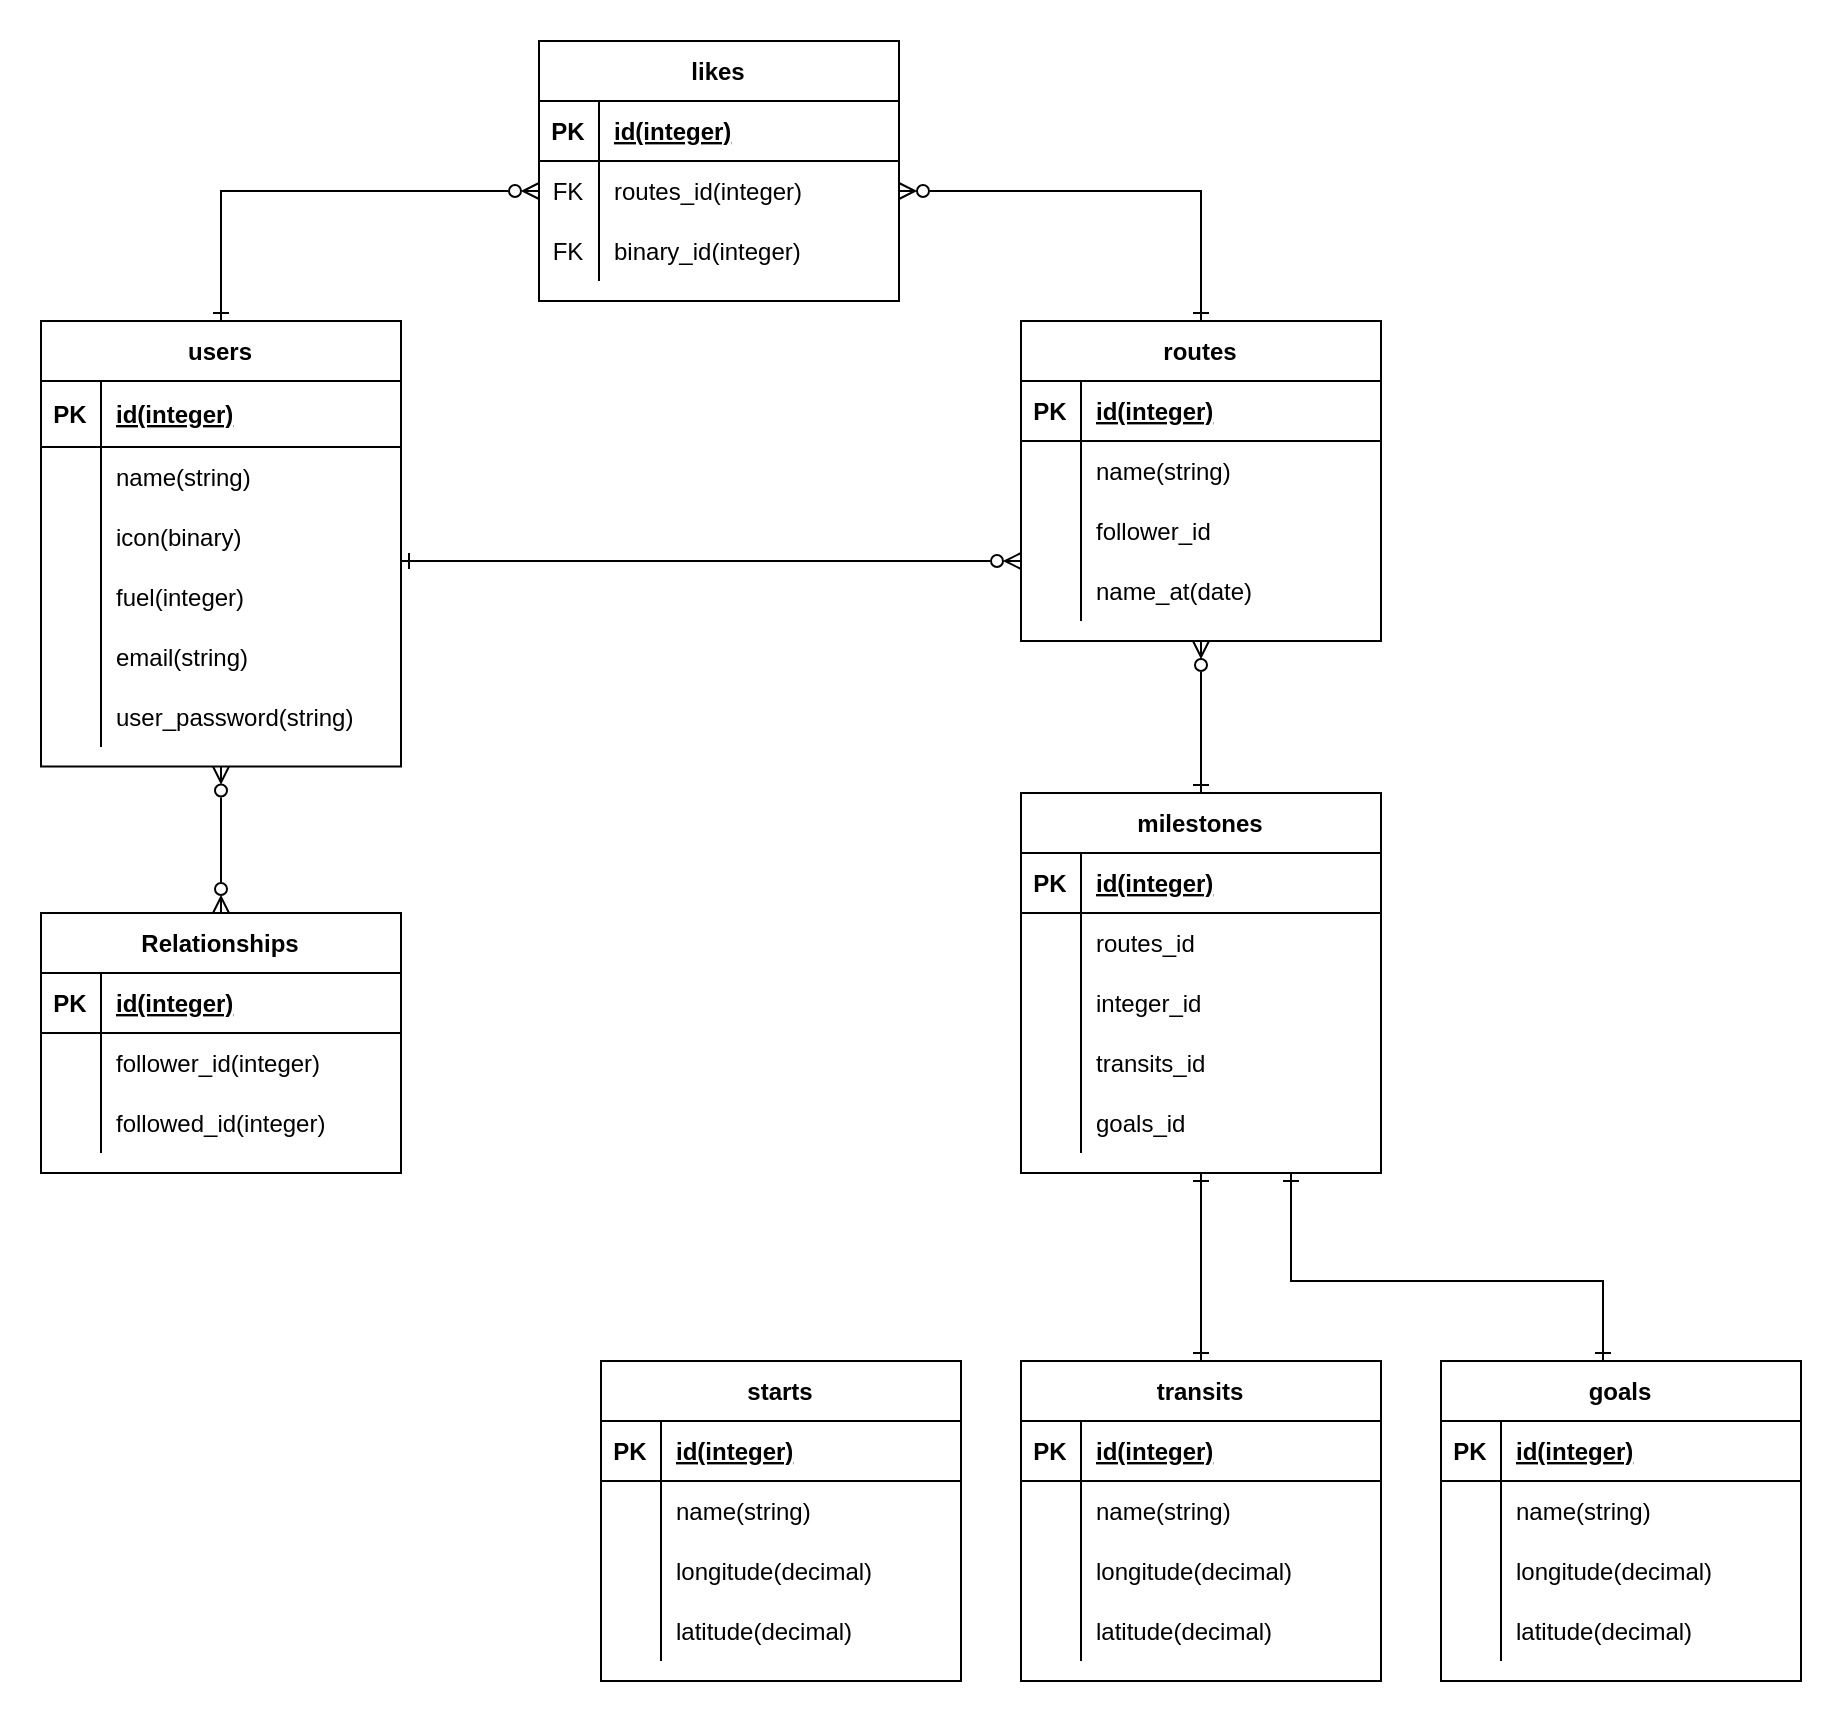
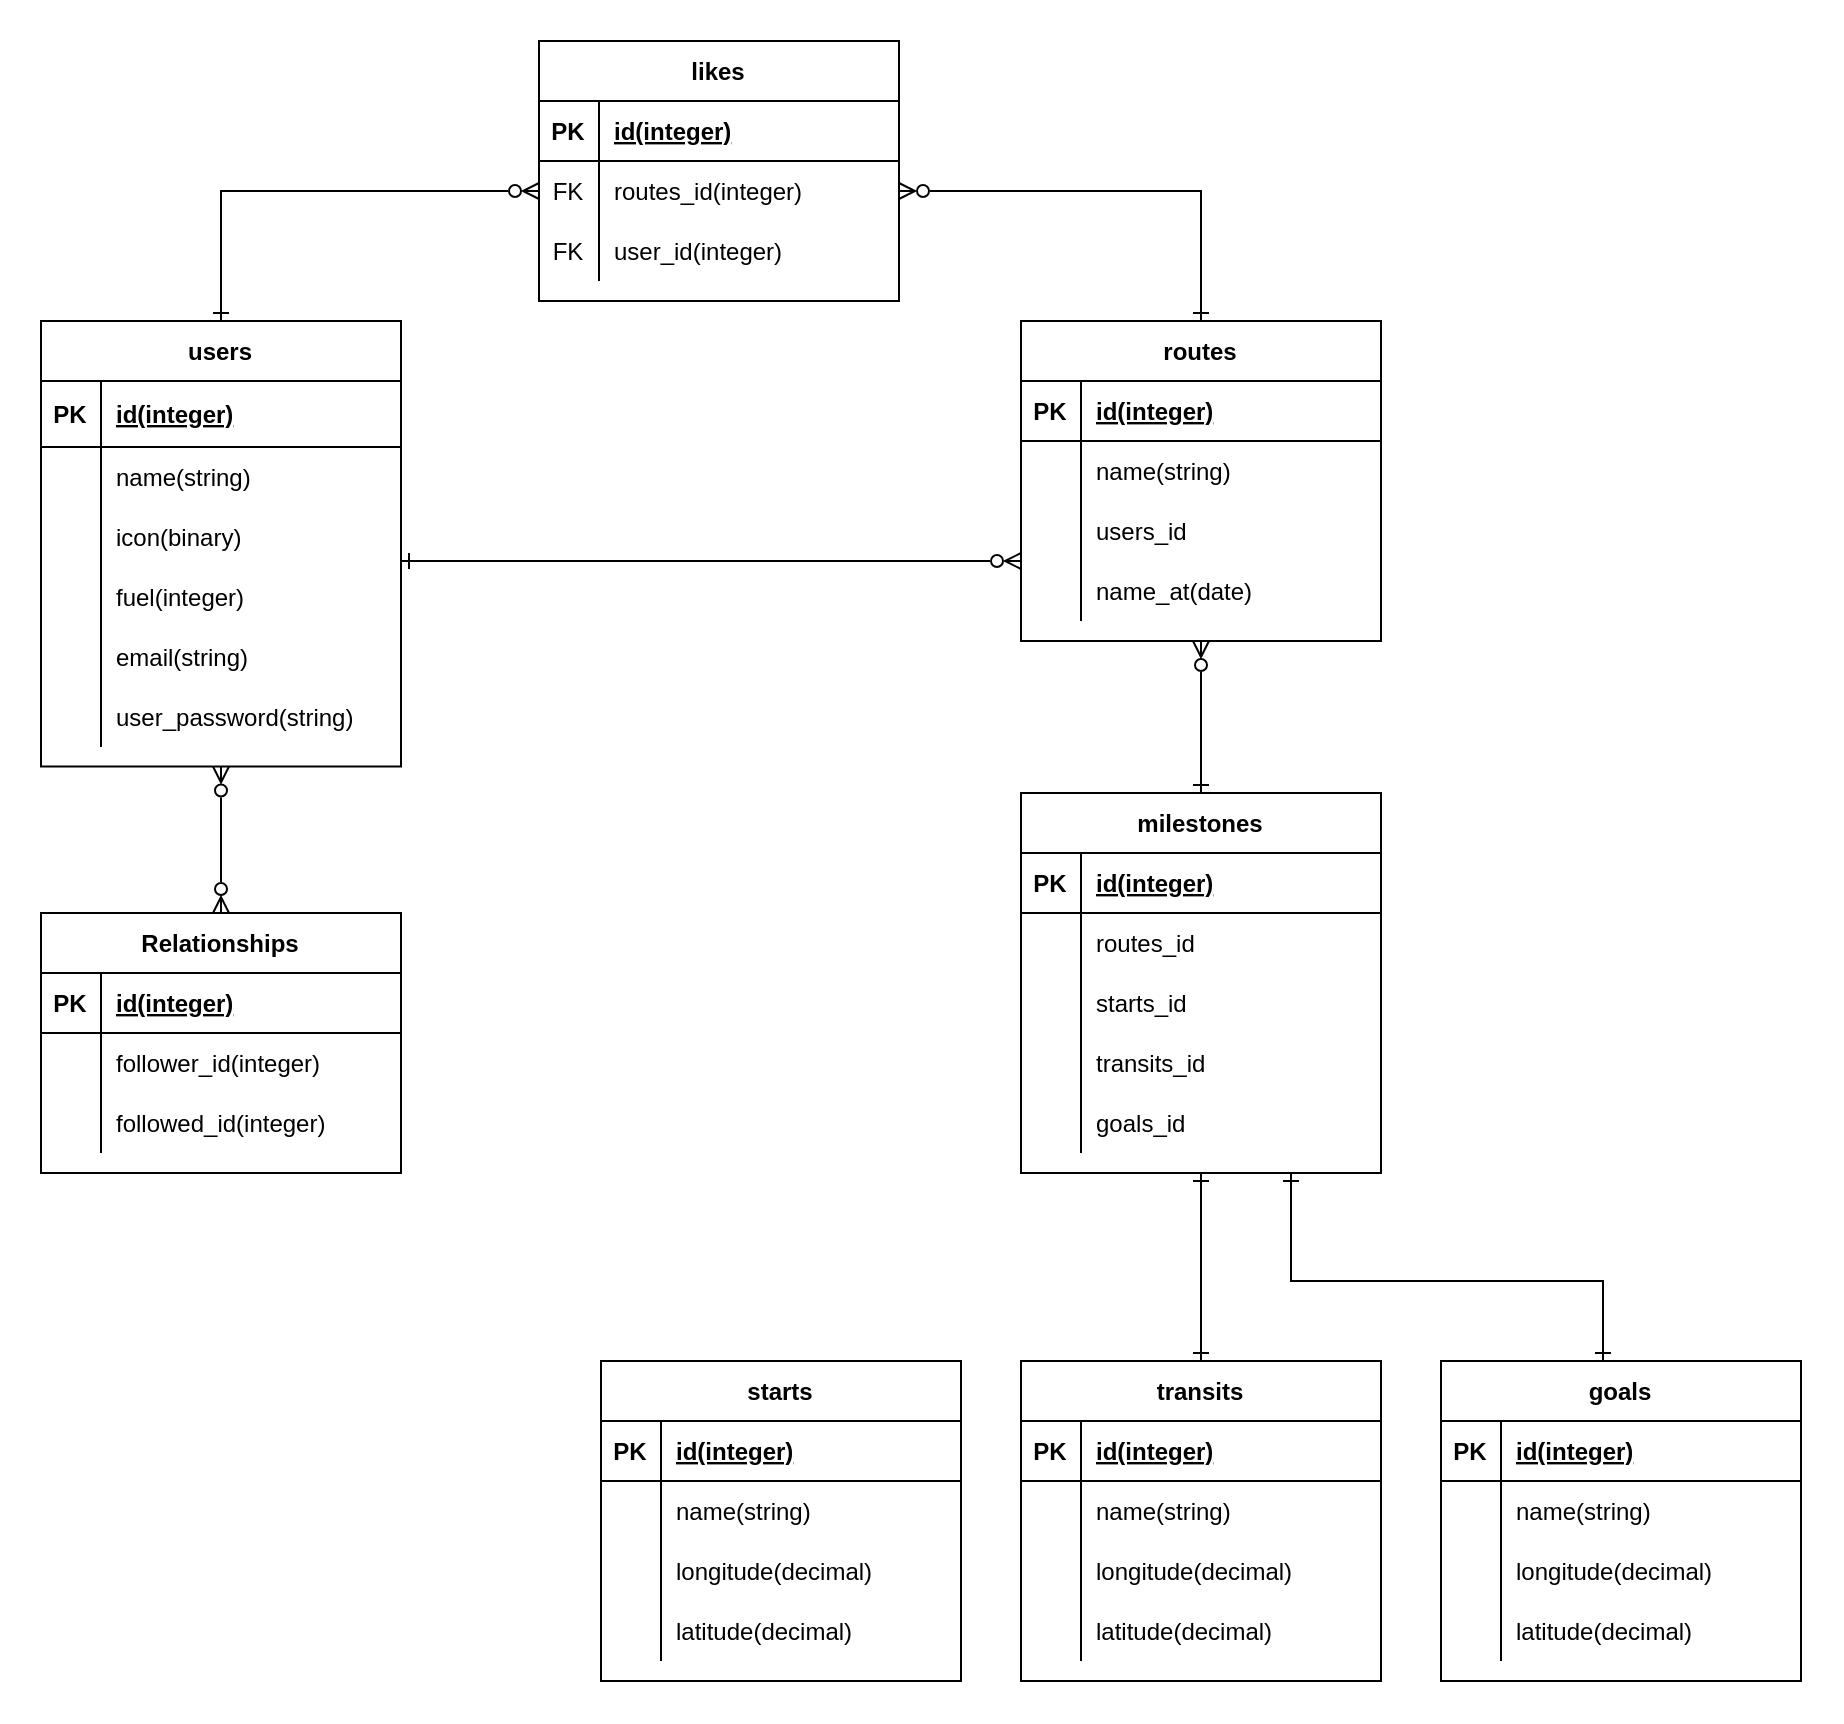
- <mxCell id="88" value="binary_id(integer)" style="shape=partialRectangle;connectable=0;fillColor=none;top=0;left=0;bottom=0;right=0;align=left;spacingLeft=6;overflow=hidden;" parent="86" vertex="1"><mxGeometry x="30" width="150" height="30" as="geometry"><mxRectangle width="150" height="30" as="alternateBounds" /></mxGeometry></mxCell>
+ <mxCell id="88" value="user_id(integer)" style="shape=partialRectangle;connectable=0;fillColor=none;top=0;left=0;bottom=0;right=0;align=left;spacingLeft=6;overflow=hidden;" parent="86" vertex="1"><mxGeometry x="30" width="150" height="30" as="geometry"><mxRectangle width="150" height="30" as="alternateBounds" /></mxGeometry></mxCell>
- <mxCell id="35" value="follower_id" style="shape=partialRectangle;connectable=0;fillColor=none;top=0;left=0;bottom=0;right=0;align=left;spacingLeft=6;overflow=hidden;" parent="33" vertex="1"><mxGeometry x="30" width="150" height="30" as="geometry"><mxRectangle width="150" height="30" as="alternateBounds" /></mxGeometry></mxCell>
+ <mxCell id="35" value="users_id" style="shape=partialRectangle;connectable=0;fillColor=none;top=0;left=0;bottom=0;right=0;align=left;spacingLeft=6;overflow=hidden;" parent="33" vertex="1"><mxGeometry x="30" width="150" height="30" as="geometry"><mxRectangle width="150" height="30" as="alternateBounds" /></mxGeometry></mxCell>
- <mxCell id="98" value="integer_id" style="shape=partialRectangle;connectable=0;fillColor=none;top=0;left=0;bottom=0;right=0;align=left;spacingLeft=6;overflow=hidden;" vertex="1" parent="96"><mxGeometry x="30" width="150" height="30" as="geometry"><mxRectangle width="150" height="30" as="alternateBounds" /></mxGeometry></mxCell>
+ <mxCell id="98" value="starts_id" style="shape=partialRectangle;connectable=0;fillColor=none;top=0;left=0;bottom=0;right=0;align=left;spacingLeft=6;overflow=hidden;" vertex="1" parent="96"><mxGeometry x="30" width="150" height="30" as="geometry"><mxRectangle width="150" height="30" as="alternateBounds" /></mxGeometry></mxCell>
